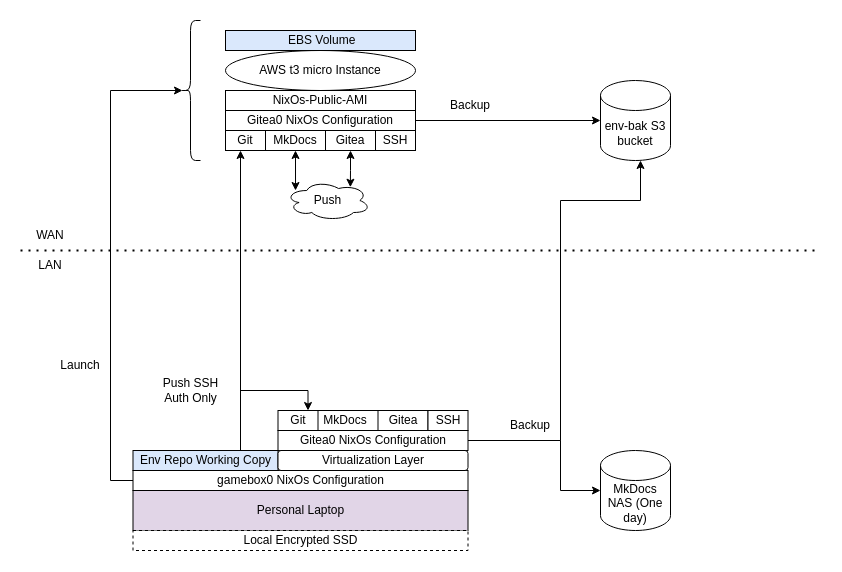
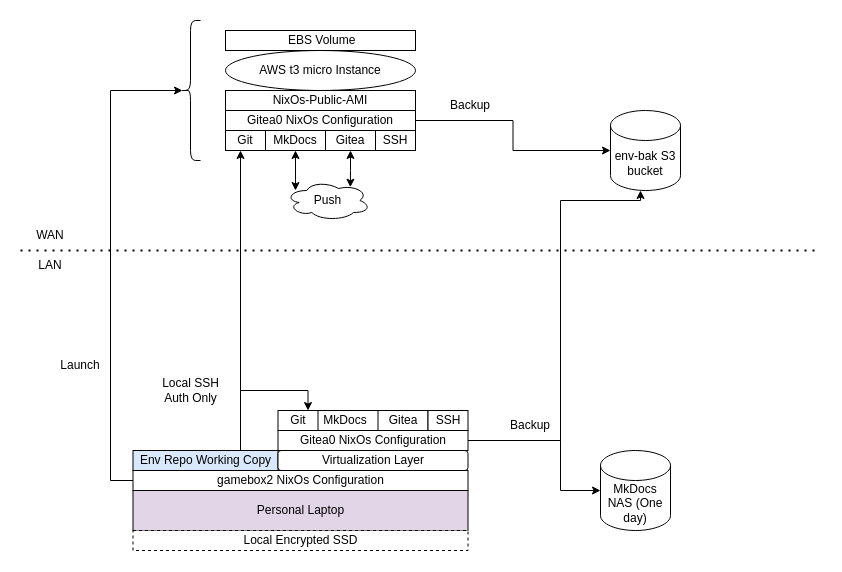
- <mxCell id="3" value="&amp;nbsp;EBS Volume" style="rounded=0;whiteSpace=wrap;html=1;fillColor=#dae8fc;" parent="1" vertex="1"><mxGeometry x="225" y="30" width="190" height="20" as="geometry" /></mxCell>
+ <mxCell id="3" value="&amp;nbsp;EBS Volume" style="rounded=0;whiteSpace=wrap;html=1;" parent="1" vertex="1"><mxGeometry x="225" y="30" width="190" height="20" as="geometry" /></mxCell>
- <mxCell id="16" value="env-bak S3 bucket" style="shape=cylinder3;whiteSpace=wrap;html=1;boundedLbl=1;backgroundOutline=1;size=15;" vertex="1" parent="1"><mxGeometry x="600" y="80" width="70" height="80" as="geometry" /></mxCell>
+ <mxCell id="16" value="env-bak S3 bucket" style="shape=cylinder3;whiteSpace=wrap;html=1;boundedLbl=1;backgroundOutline=1;size=15;" vertex="1" parent="1"><mxGeometry x="610" y="110" width="70" height="80" as="geometry" /></mxCell>
- <mxCell id="33" value="Push SSH Auth Only" style="text;html=1;align=center;verticalAlign=middle;whiteSpace=wrap;rounded=0;" vertex="1" parent="1"><mxGeometry x="152.5" y="370" width="75" height="40" as="geometry" /></mxCell>
+ <mxCell id="33" value="Local SSH Auth Only" style="text;html=1;align=center;verticalAlign=middle;whiteSpace=wrap;rounded=0;" vertex="1" parent="1"><mxGeometry x="152.5" y="370" width="75" height="40" as="geometry" /></mxCell>
- <mxCell id="12" value="gamebox0 NixOs Configuration" style="rounded=0;whiteSpace=wrap;html=1;" parent="1" vertex="1"><mxGeometry x="132.5" y="470" width="335" height="20" as="geometry" /></mxCell>
+ <mxCell id="12" value="gamebox2 NixOs Configuration" style="rounded=0;whiteSpace=wrap;html=1;" parent="1" vertex="1"><mxGeometry x="132.5" y="470" width="335" height="20" as="geometry" /></mxCell>
